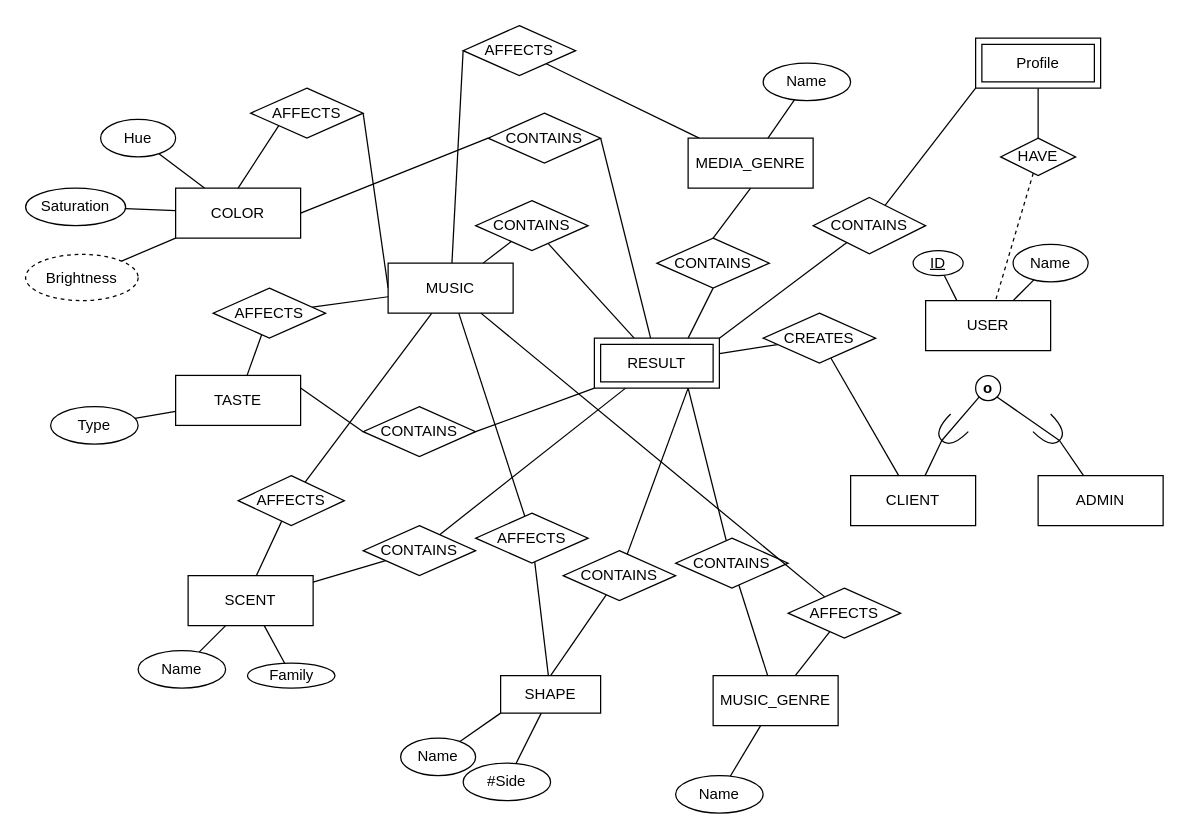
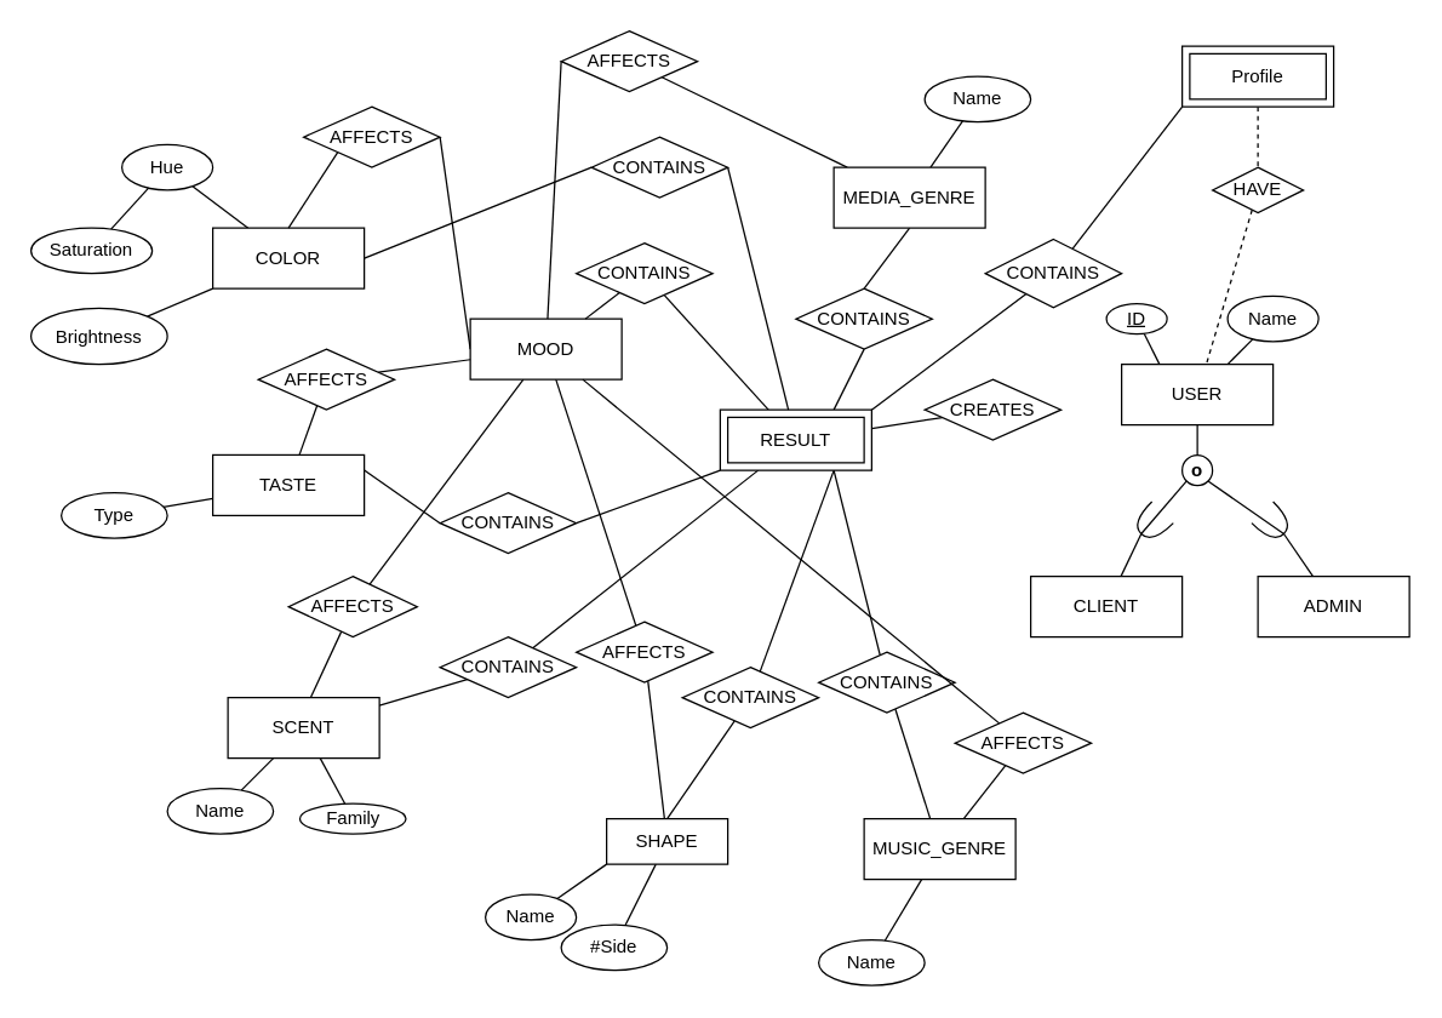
- <mxCell id="83" style="edgeStyle=none;rounded=0;orthogonalLoop=1;jettySize=auto;html=1;endArrow=none;endFill=0;" edge="1" parent="1" source="85" target="87"><mxGeometry relative="1" as="geometry" /></mxCell>
+ <mxCell id="83" style="edgeStyle=none;rounded=0;orthogonalLoop=1;jettySize=auto;html=1;endArrow=none;endFill=0;dashed=1;" edge="1" parent="1" source="85" target="87"><mxGeometry relative="1" as="geometry" /></mxCell>
- <mxCell id="89" style="edgeStyle=none;rounded=0;orthogonalLoop=1;jettySize=auto;html=1;endArrow=none;endFill=0;" edge="1" parent="1" source="90" target="14"><mxGeometry relative="1" as="geometry" /></mxCell>
+ <mxCell id="89" style="edgeStyle=none;rounded=0;orthogonalLoop=1;jettySize=auto;html=1;endArrow=none;endFill=0;" edge="1" parent="1" source="90" target="80"><mxGeometry relative="1" as="geometry" /></mxCell>
- <mxCell id="91" value="Brightness" style="ellipse;whiteSpace=wrap;html=1;align=center;dashed=1;" vertex="1" parent="1"><mxGeometry x="20" y="203" width="90" height="37" as="geometry" /></mxCell>
+ <mxCell id="91" value="Brightness" style="ellipse;whiteSpace=wrap;html=1;align=center;" vertex="1" parent="1"><mxGeometry x="20" y="203" width="90" height="37" as="geometry" /></mxCell>
- <mxCell id="5" value="MUSIC" style="whiteSpace=wrap;html=1;align=center;" vertex="1" parent="1"><mxGeometry x="310" y="210" width="100" height="40" as="geometry" /></mxCell>
+ <mxCell id="5" value="MOOD" style="whiteSpace=wrap;html=1;align=center;" vertex="1" parent="1"><mxGeometry x="310" y="210" width="100" height="40" as="geometry" /></mxCell>
+ <mxCell id="26" style="edgeStyle=none;rounded=0;orthogonalLoop=1;jettySize=auto;html=1;exitX=0.5;exitY=1;exitDx=0;exitDy=0;entryX=0.5;entryY=0;entryDx=0;entryDy=0;endArrow=none;endFill=0;" edge="1" parent="1" source="29" target="40"><mxGeometry relative="1" as="geometry" /></mxCell>
- <mxCell id="25" style="edgeStyle=none;rounded=0;orthogonalLoop=1;jettySize=auto;html=1;endArrow=none;endFill=0;" edge="1" parent="1" source="30" target="33"><mxGeometry relative="1" as="geometry" /></mxCell>
